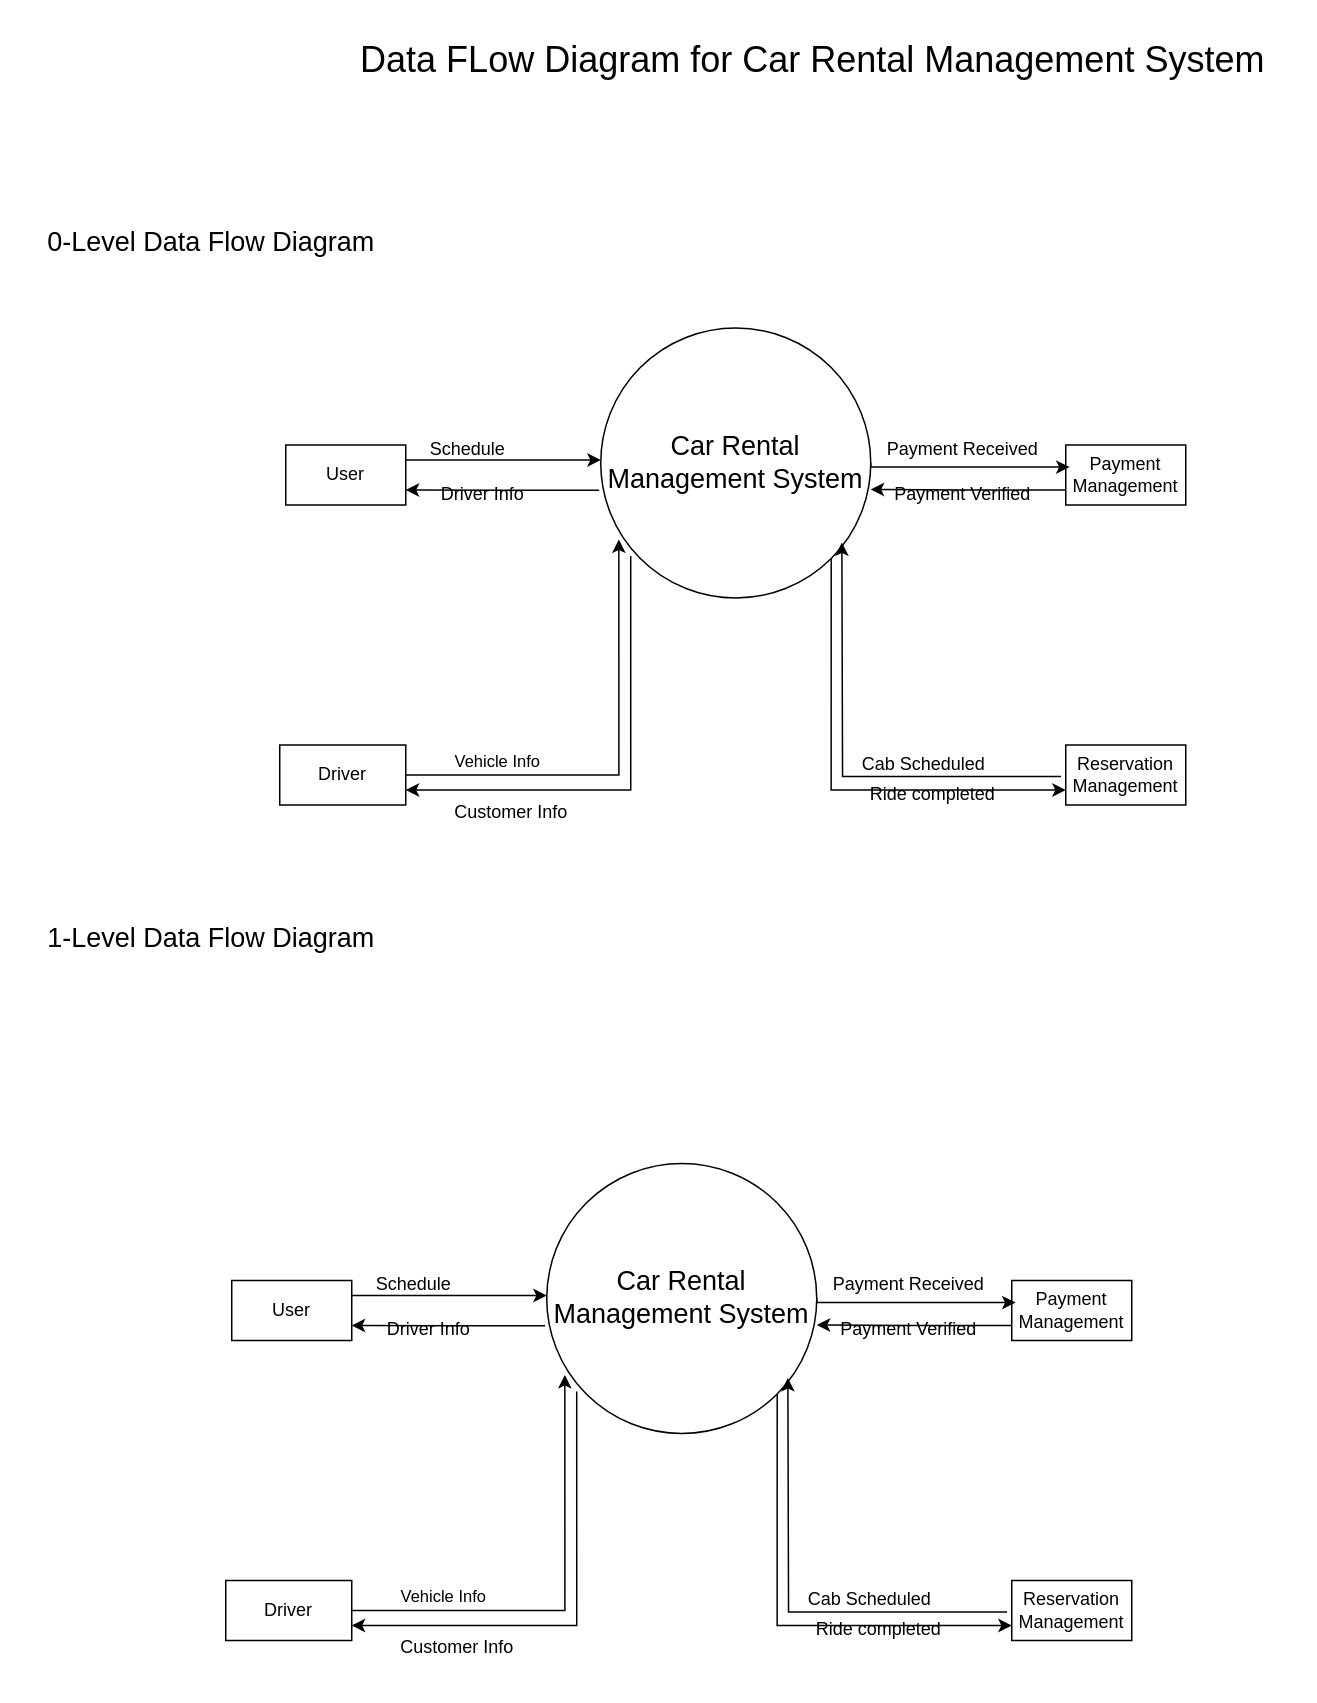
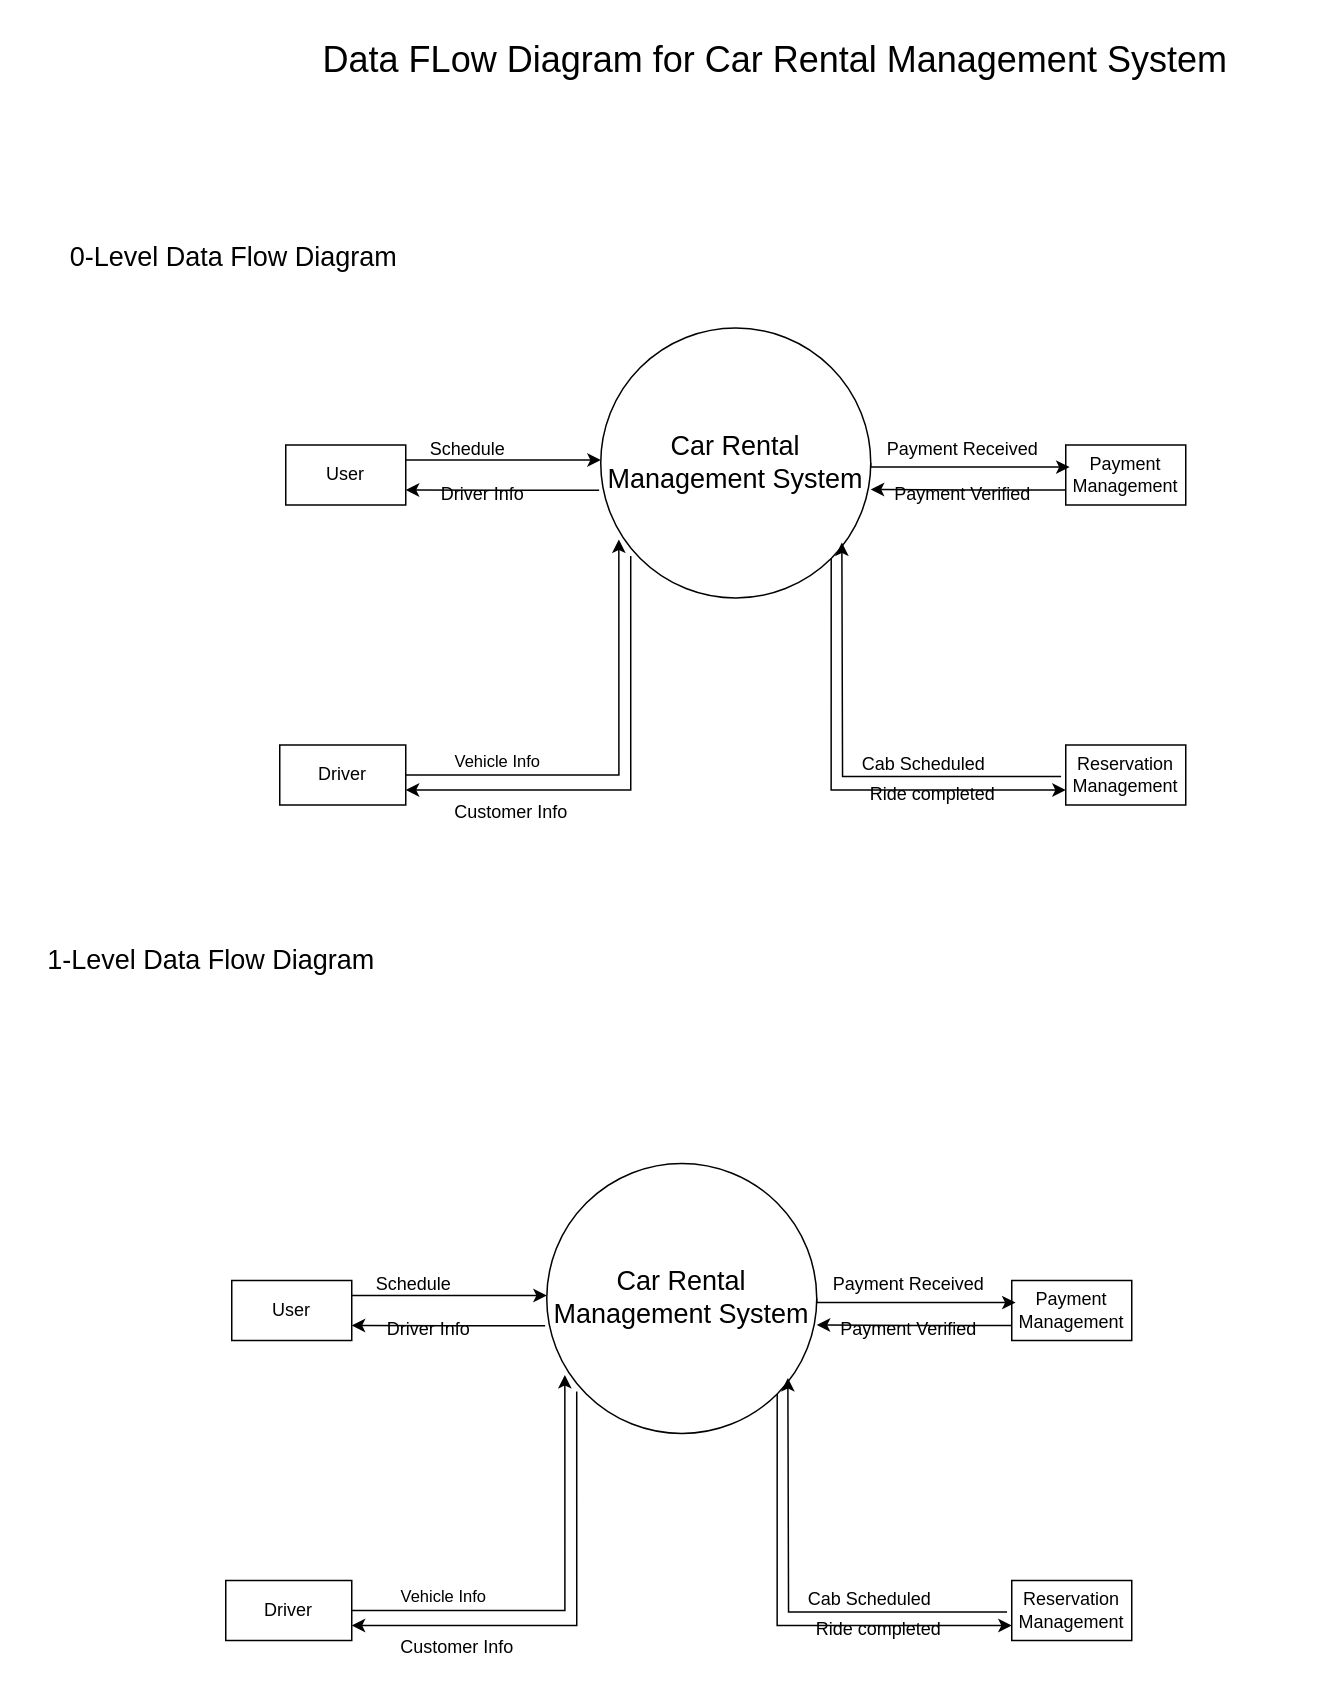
- <mxCell id="3" value="&lt;font style=&quot;font-size: 24px;&quot;&gt;Data FLow Diagram for Car Rental Management System&lt;br&gt;&lt;/font&gt;" style="text;html=1;align=center;verticalAlign=middle;resizable=0;points=[];autosize=1;strokeColor=none;fillColor=none;" vertex="1" parent="1"><mxGeometry x="226" y="20" width="630" height="40" as="geometry" /></mxCell>
+ <mxCell id="3" value="&lt;font style=&quot;font-size: 24px;&quot;&gt;Data FLow Diagram for Car Rental Management System&lt;br&gt;&lt;/font&gt;" style="text;html=1;align=center;verticalAlign=middle;resizable=0;points=[];autosize=1;strokeColor=none;fillColor=none;" vertex="1" parent="1"><mxGeometry x="201" y="20" width="630" height="40" as="geometry" /></mxCell>
- <mxCell id="2" value="&lt;font style=&quot;font-size: 18px;&quot;&gt;0-Level Data Flow Diagram&lt;/font&gt;" style="text;html=1;align=center;verticalAlign=middle;resizable=0;points=[];autosize=1;strokeColor=none;fillColor=none;" vertex="1" parent="1"><mxGeometry x="20" y="141" width="240" height="40" as="geometry" /></mxCell>
+ <mxCell id="2" value="&lt;font style=&quot;font-size: 18px;&quot;&gt;0-Level Data Flow Diagram&lt;/font&gt;" style="text;html=1;align=center;verticalAlign=middle;resizable=0;points=[];autosize=1;strokeColor=none;fillColor=none;" vertex="1" parent="1"><mxGeometry x="35" y="151" width="240" height="40" as="geometry" /></mxCell>
- <mxCell id="4" value="&lt;div&gt;&lt;font style=&quot;font-size: 18px;&quot;&gt;1-Level Data Flow Diagram&lt;/font&gt;&lt;/div&gt;&lt;div&gt;&lt;font size=&quot;3&quot;&gt;&lt;br&gt;&lt;/font&gt;&lt;/div&gt;" style="text;html=1;align=center;verticalAlign=middle;resizable=0;points=[];autosize=1;strokeColor=none;fillColor=none;" vertex="1" parent="1"><mxGeometry x="20" y="610" width="240" height="50" as="geometry" /></mxCell>
+ <mxCell id="4" value="&lt;div&gt;&lt;font style=&quot;font-size: 18px;&quot;&gt;1-Level Data Flow Diagram&lt;/font&gt;&lt;/div&gt;&lt;div&gt;&lt;font size=&quot;3&quot;&gt;&lt;br&gt;&lt;/font&gt;&lt;/div&gt;" style="text;html=1;align=center;verticalAlign=middle;resizable=0;points=[];autosize=1;strokeColor=none;fillColor=none;" vertex="1" parent="1"><mxGeometry x="20" y="625" width="240" height="50" as="geometry" /></mxCell>
